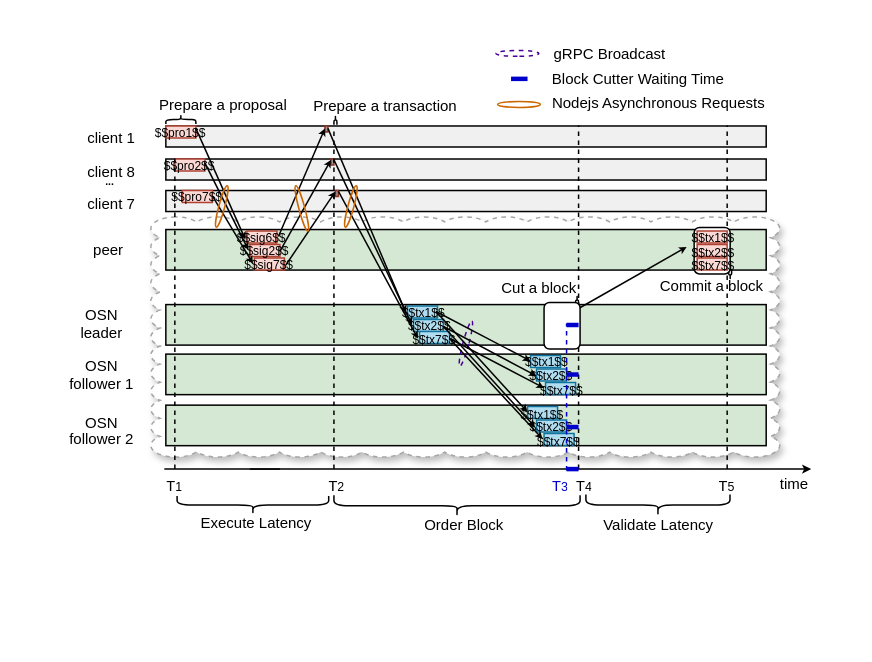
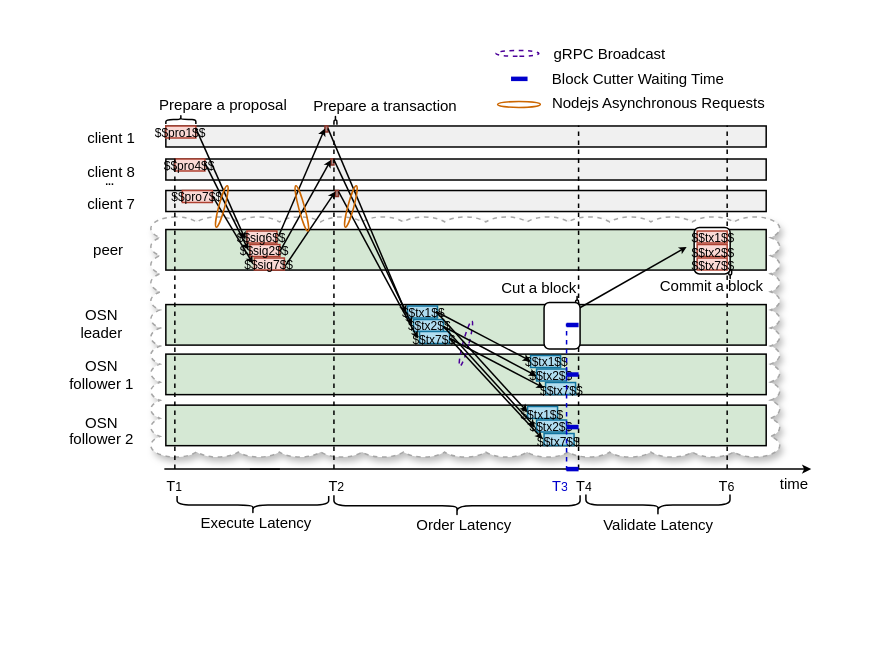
- <mxCell id="75" value="&lt;font style=&quot;font-size: 8px;&quot;&gt;$$pro2$$&lt;/font&gt;" style="text;html=1;strokeColor=none;fillColor=none;align=center;verticalAlign=middle;whiteSpace=wrap;rounded=0;fontColor=#000000;" parent="1" vertex="1"><mxGeometry x="96.25" y="98" width="60" height="22" as="geometry" /></mxCell>
+ <mxCell id="75" value="&lt;font style=&quot;font-size: 8px;&quot;&gt;$$pro4$$&lt;/font&gt;" style="text;html=1;strokeColor=none;fillColor=none;align=center;verticalAlign=middle;whiteSpace=wrap;rounded=0;fontColor=#000000;" parent="1" vertex="1"><mxGeometry x="96.25" y="98" width="60" height="22" as="geometry" /></mxCell>
- <mxCell id="103" value="&lt;span style=&quot;font-size: 10px;&quot;&gt;T&lt;/span&gt;&lt;span style=&quot;font-size: 8.333px;&quot;&gt;5&lt;/span&gt;" style="text;html=1;strokeColor=none;fillColor=none;align=center;verticalAlign=middle;whiteSpace=wrap;overflow=hidden;dashed=1;labelBackgroundColor=none;fontSize=5;fontColor=#000000;" parent="1" vertex="1"><mxGeometry x="444" y="313" width="80" height="20" as="geometry" /></mxCell>
+ <mxCell id="103" value="&lt;span style=&quot;font-size: 10px;&quot;&gt;T&lt;/span&gt;&lt;span style=&quot;font-size: 8.333px;&quot;&gt;6&lt;/span&gt;" style="text;html=1;strokeColor=none;fillColor=none;align=center;verticalAlign=middle;whiteSpace=wrap;overflow=hidden;dashed=1;labelBackgroundColor=none;fontSize=5;fontColor=#000000;" parent="1" vertex="1"><mxGeometry x="444" y="313" width="80" height="20" as="geometry" /></mxCell>
- <mxCell id="28" value="&lt;h6 style=&quot;&quot;&gt;&lt;font size=&quot;1&quot; style=&quot;&quot;&gt;&lt;span style=&quot;font-weight: normal;&quot;&gt;Order Block&lt;/span&gt;&lt;/font&gt;&lt;/h6&gt;" style="text;html=1;strokeColor=none;fillColor=none;align=center;verticalAlign=middle;whiteSpace=wrap;rounded=0;" parent="1" vertex="1"><mxGeometry x="267.25" y="321" width="83.75" height="55" as="geometry" /></mxCell>
+ <mxCell id="28" value="&lt;h6 style=&quot;&quot;&gt;&lt;font size=&quot;1&quot; style=&quot;&quot;&gt;&lt;span style=&quot;font-weight: normal;&quot;&gt;Order Latency&lt;/span&gt;&lt;/font&gt;&lt;/h6&gt;" style="text;html=1;strokeColor=none;fillColor=none;align=center;verticalAlign=middle;whiteSpace=wrap;rounded=0;" parent="1" vertex="1"><mxGeometry x="267.25" y="321" width="83.75" height="55" as="geometry" /></mxCell>
